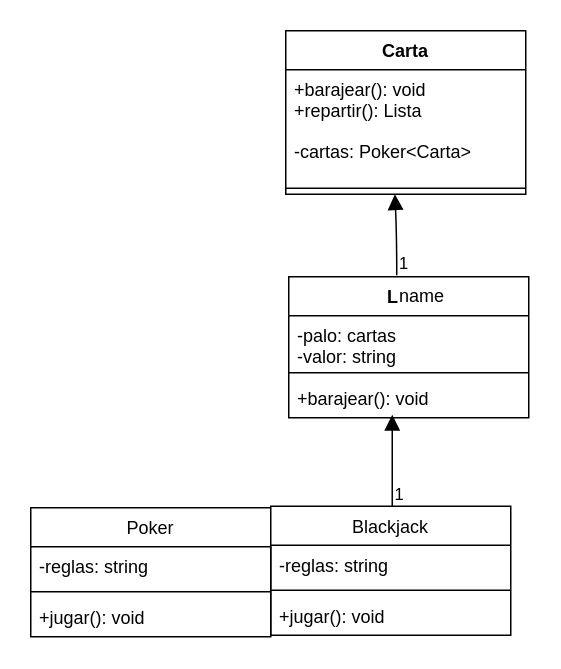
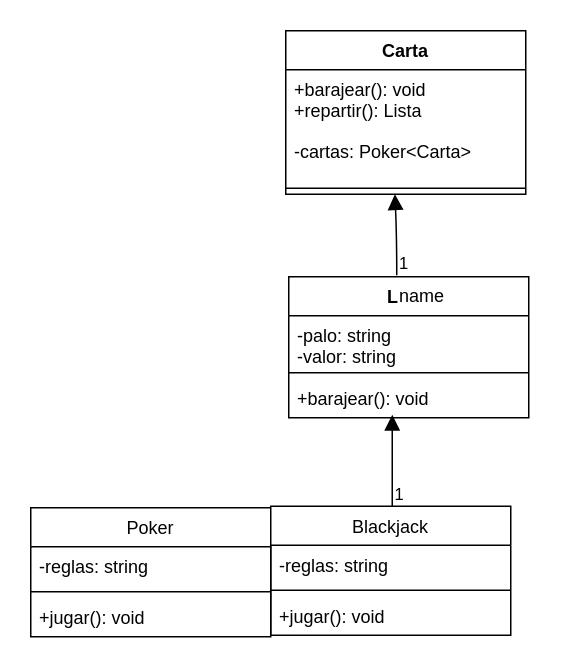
- <mxCell id="3" value="-palo: &lt;span class=&quot;hljs-built_in&quot;&gt;cartas&lt;/span&gt;&lt;div&gt;&lt;span class=&quot;hljs-built_in&quot;&gt;-valor: &lt;span class=&quot;hljs-built_in&quot;&gt;string&lt;/span&gt;&lt;/span&gt;&lt;/div&gt;" style="text;strokeColor=none;fillColor=none;align=left;verticalAlign=top;spacingLeft=4;spacingRight=4;overflow=hidden;rotatable=0;points=[[0,0.5],[1,0.5]];portConstraint=eastwest;whiteSpace=wrap;html=1;" vertex="1" parent="2"><mxGeometry y="26" width="160" height="34" as="geometry" /></mxCell>
+ <mxCell id="3" value="-palo: &lt;span class=&quot;hljs-built_in&quot;&gt;string&lt;/span&gt;&lt;div&gt;&lt;span class=&quot;hljs-built_in&quot;&gt;-valor: &lt;span class=&quot;hljs-built_in&quot;&gt;string&lt;/span&gt;&lt;/span&gt;&lt;/div&gt;" style="text;strokeColor=none;fillColor=none;align=left;verticalAlign=top;spacingLeft=4;spacingRight=4;overflow=hidden;rotatable=0;points=[[0,0.5],[1,0.5]];portConstraint=eastwest;whiteSpace=wrap;html=1;" vertex="1" parent="2"><mxGeometry y="26" width="160" height="34" as="geometry" /></mxCell>
